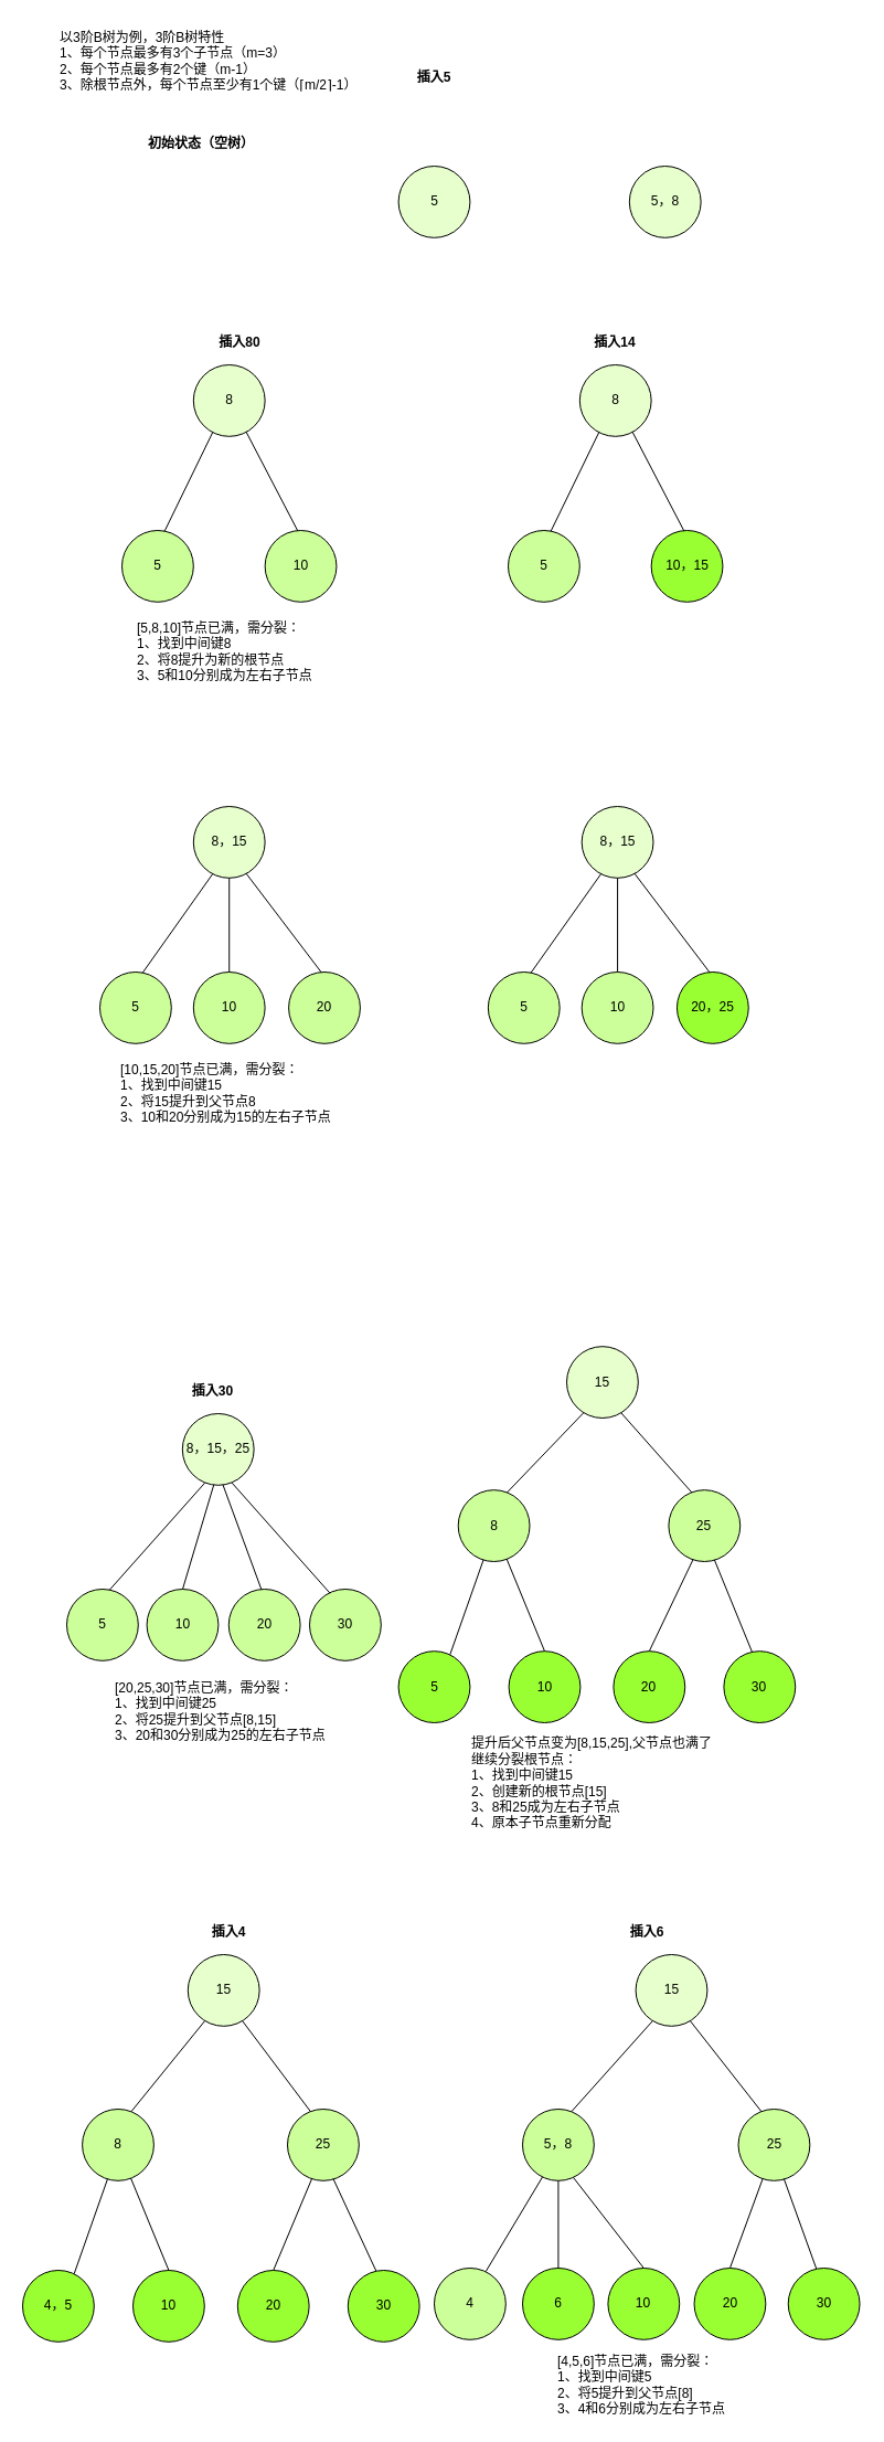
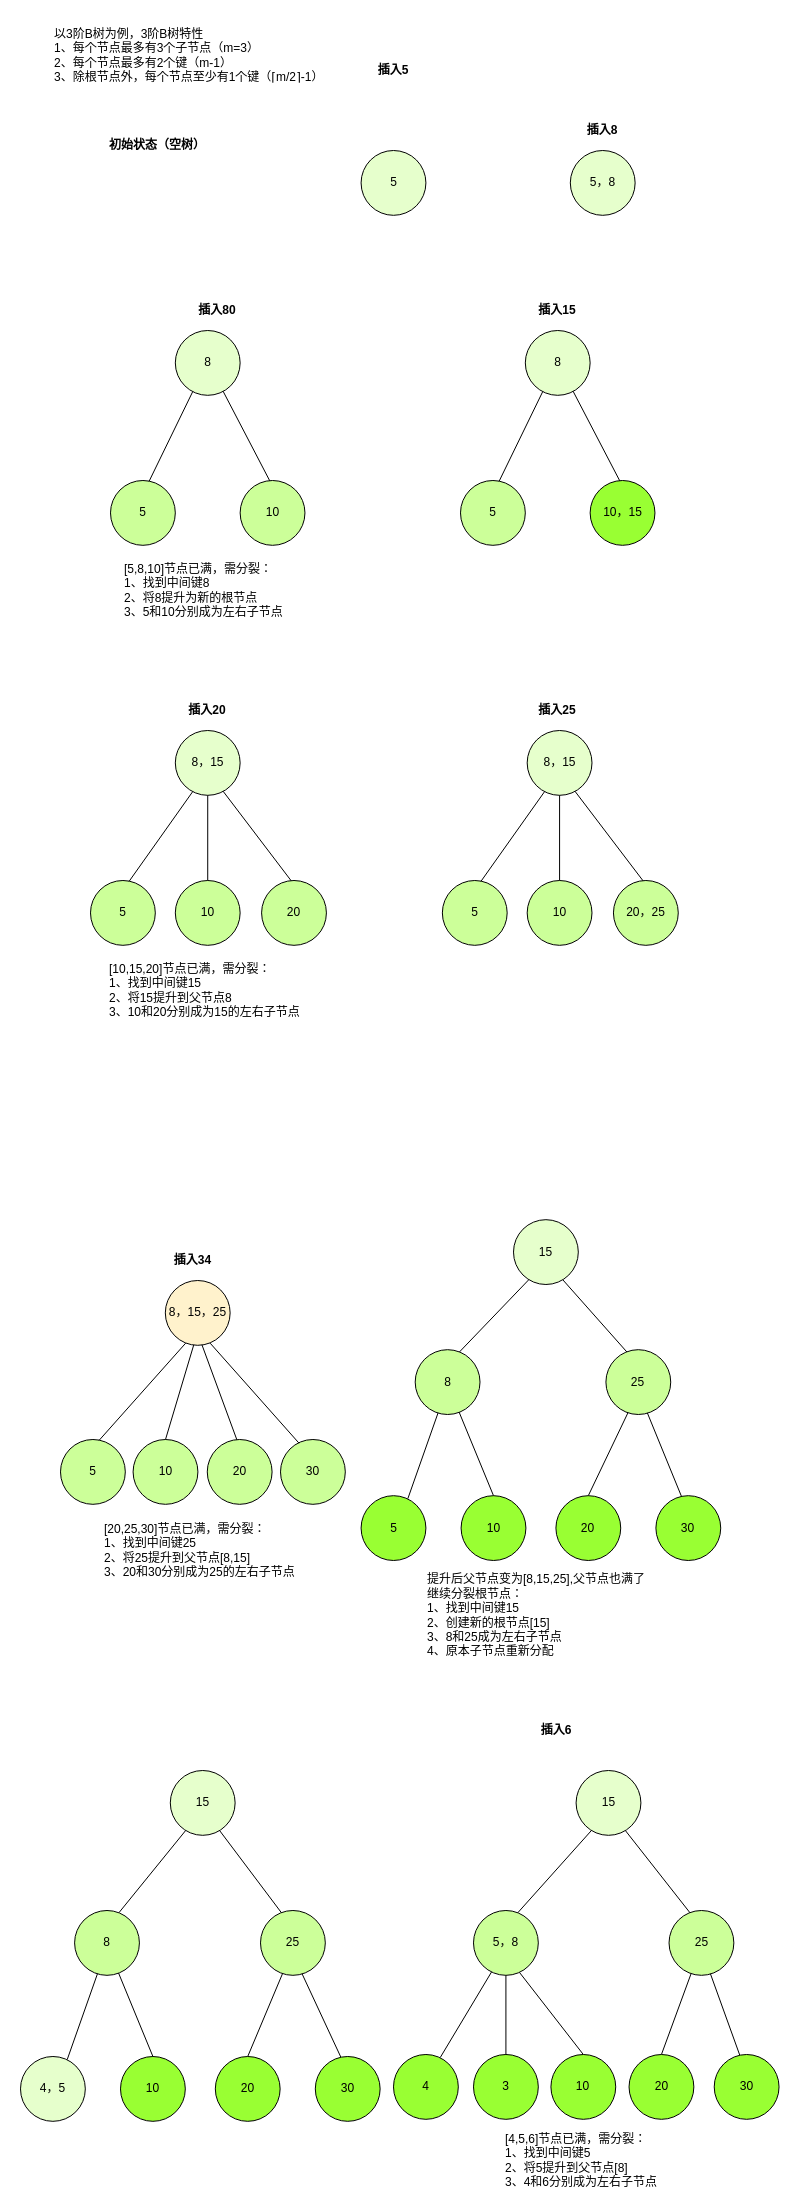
- <mxCell id="4" value="&lt;b&gt;初始状态（空树）&lt;/b&gt;" style="text;strokeColor=none;align=center;fillColor=none;html=1;verticalAlign=middle;whiteSpace=wrap;rounded=0;" parent="1" vertex="1"><mxGeometry x="132.4" y="120" width="100" height="20" as="geometry" /></mxCell>
+ <mxCell id="4" value="&lt;b&gt;初始状态（空树）&lt;/b&gt;" style="text;strokeColor=none;align=center;fillColor=none;html=1;verticalAlign=middle;whiteSpace=wrap;rounded=0;" parent="1" vertex="1"><mxGeometry x="107.4" y="135" width="100" height="20" as="geometry" /></mxCell>
+ <mxCell id="6" value="&lt;b&gt;插入8&lt;/b&gt;" style="text;strokeColor=none;align=center;fillColor=none;html=1;verticalAlign=middle;whiteSpace=wrap;rounded=0;" parent="1" vertex="1"><mxGeometry x="582.23" y="120" width="40" height="20" as="geometry" /></mxCell>
- <mxCell id="16" value="&lt;b&gt;插入14&lt;/b&gt;" style="text;strokeColor=none;align=center;fillColor=none;html=1;verticalAlign=middle;whiteSpace=wrap;rounded=0;" parent="1" vertex="1"><mxGeometry x="532.23" y="300" width="50" height="20" as="geometry" /></mxCell>
+ <mxCell id="16" value="&lt;b&gt;插入15&lt;/b&gt;" style="text;strokeColor=none;align=center;fillColor=none;html=1;verticalAlign=middle;whiteSpace=wrap;rounded=0;" parent="1" vertex="1"><mxGeometry x="532.23" y="300" width="50" height="20" as="geometry" /></mxCell>
+ <mxCell id="23" value="&lt;b&gt;插入20&lt;/b&gt;" style="text;strokeColor=none;align=center;fillColor=none;html=1;verticalAlign=middle;whiteSpace=wrap;rounded=0;" parent="1" vertex="1"><mxGeometry x="182.23" y="700" width="50" height="20" as="geometry" /></mxCell>
+ <mxCell id="33" value="&lt;b&gt;插入25&lt;/b&gt;" style="text;strokeColor=none;align=center;fillColor=none;html=1;verticalAlign=middle;whiteSpace=wrap;rounded=0;" parent="1" vertex="1"><mxGeometry x="532.23" y="700" width="50" height="20" as="geometry" /></mxCell>
- <mxCell id="37" value="20，25" style="ellipse;whiteSpace=wrap;html=1;aspect=fixed;fillColor=#99ff33;" parent="34" vertex="1"><mxGeometry x="171.09" y="150" width="64.818" height="64.818" as="geometry" /></mxCell>
+ <mxCell id="37" value="20，25" style="ellipse;whiteSpace=wrap;html=1;aspect=fixed;fillColor=#CCFF99;" parent="34" vertex="1"><mxGeometry x="171.09" y="150" width="64.818" height="64.818" as="geometry" /></mxCell>
- <mxCell id="42" value="&lt;b&gt;插入30&lt;/b&gt;" style="text;strokeColor=none;align=center;fillColor=none;html=1;verticalAlign=middle;whiteSpace=wrap;rounded=0;" parent="1" vertex="1"><mxGeometry x="169.63" y="1250" width="45.19" height="20" as="geometry" /></mxCell>
+ <mxCell id="42" value="&lt;b&gt;插入34&lt;/b&gt;" style="text;strokeColor=none;align=center;fillColor=none;html=1;verticalAlign=middle;whiteSpace=wrap;rounded=0;" parent="1" vertex="1"><mxGeometry x="169.63" y="1250" width="45.19" height="20" as="geometry" /></mxCell>
- <mxCell id="45" value="8，15，25" style="ellipse;whiteSpace=wrap;html=1;aspect=fixed;fillColor=#E6FFCC;" parent="44" vertex="1"><mxGeometry x="104.82" width="64.818" height="64.818" as="geometry" /></mxCell>
+ <mxCell id="45" value="8，15，25" style="ellipse;whiteSpace=wrap;html=1;aspect=fixed;fillColor=#fff2cc;" parent="44" vertex="1"><mxGeometry x="104.82" width="64.818" height="64.818" as="geometry" /></mxCell>
- <mxCell id="69" value="&lt;b&gt;插入4&lt;/b&gt;" style="text;strokeColor=none;align=center;fillColor=none;html=1;verticalAlign=middle;whiteSpace=wrap;rounded=0;" parent="1" vertex="1"><mxGeometry x="188.34" y="1740" width="37.77" height="20" as="geometry" /></mxCell>
- <mxCell id="70" value="&lt;b&gt;插入6&lt;/b&gt;" style="text;strokeColor=none;align=center;fillColor=none;html=1;verticalAlign=middle;whiteSpace=wrap;rounded=0;" parent="1" vertex="1"><mxGeometry x="565.77" y="1740" width="40" height="20" as="geometry" /></mxCell>
+ <mxCell id="70" value="&lt;b&gt;插入6&lt;/b&gt;" style="text;strokeColor=none;align=center;fillColor=none;html=1;verticalAlign=middle;whiteSpace=wrap;rounded=0;" parent="1" vertex="1"><mxGeometry x="535.77" y="1720" width="40" height="20" as="geometry" /></mxCell>
- <mxCell id="82" value="4" style="ellipse;whiteSpace=wrap;html=1;aspect=fixed;fillColor=#ccff99;" parent="72" vertex="1"><mxGeometry y="284" width="64.818" height="64.818" as="geometry" /></mxCell>
+ <mxCell id="82" value="4" style="ellipse;whiteSpace=wrap;html=1;aspect=fixed;fillColor=#99FF33;" parent="72" vertex="1"><mxGeometry y="284" width="64.818" height="64.818" as="geometry" /></mxCell>
- <mxCell id="86" value="6" style="ellipse;whiteSpace=wrap;html=1;aspect=fixed;fillColor=#99FF33;" parent="72" vertex="1"><mxGeometry x="80.0" y="284" width="64.818" height="64.818" as="geometry" /></mxCell>
+ <mxCell id="86" value="3" style="ellipse;whiteSpace=wrap;html=1;aspect=fixed;fillColor=#99FF33;" parent="72" vertex="1"><mxGeometry x="80.0" y="284" width="64.818" height="64.818" as="geometry" /></mxCell>
- <mxCell id="98" value="4，5" style="ellipse;whiteSpace=wrap;html=1;aspect=fixed;fillColor=#99FF33;" parent="88" vertex="1"><mxGeometry y="286" width="64.818" height="64.818" as="geometry" /></mxCell>
+ <mxCell id="98" value="4，5" style="ellipse;whiteSpace=wrap;html=1;aspect=fixed;fillColor=#e6ffcc;" parent="88" vertex="1"><mxGeometry y="286" width="64.818" height="64.818" as="geometry" /></mxCell>
